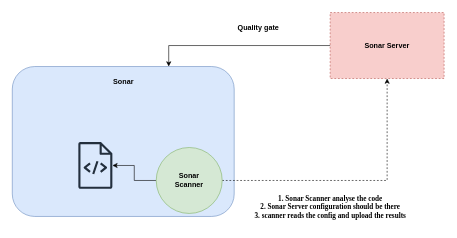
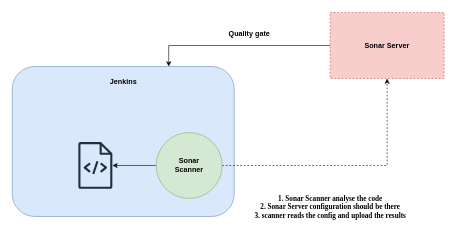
- <mxCell id="11" value="&lt;b&gt;Quality gate&lt;/b&gt;" style="text;html=1;align=center;verticalAlign=middle;resizable=0;points=[];autosize=1;strokeColor=none;fillColor=none;" vertex="1" parent="1"><mxGeometry x="385" y="30" width="90" height="30" as="geometry" /></mxCell>
+ <mxCell id="11" value="&lt;b&gt;Quality gate&lt;/b&gt;" style="text;html=1;align=center;verticalAlign=middle;resizable=0;points=[];autosize=1;strokeColor=none;fillColor=none;" vertex="1" parent="1"><mxGeometry x="370" y="40" width="90" height="30" as="geometry" /></mxCell>
- <mxCell id="3" value="&lt;b&gt;Sonar&lt;/b&gt;" style="text;html=1;align=center;verticalAlign=middle;resizable=0;points=[];autosize=1;strokeColor=none;fillColor=none;" vertex="1" parent="1"><mxGeometry x="170" y="120" width="70" height="30" as="geometry" /></mxCell>
+ <mxCell id="3" value="&lt;b&gt;Jenkins&lt;/b&gt;" style="text;html=1;align=center;verticalAlign=middle;resizable=0;points=[];autosize=1;strokeColor=none;fillColor=none;" vertex="1" parent="1"><mxGeometry x="170" y="120" width="70" height="30" as="geometry" /></mxCell>
- <mxCell id="6" value="&lt;b&gt;Sonar&lt;br&gt;Scanner&lt;/b&gt;" style="ellipse;whiteSpace=wrap;html=1;aspect=fixed;fillColor=#d5e8d4;strokeColor=#82b366;" vertex="1" parent="1"><mxGeometry x="260" y="245" width="110" height="110" as="geometry" /></mxCell>
+ <mxCell id="6" value="&lt;b&gt;Sonar&lt;br&gt;Scanner&lt;/b&gt;" style="ellipse;whiteSpace=wrap;html=1;aspect=fixed;fillColor=#d5e8d4;strokeColor=#82b366;" vertex="1" parent="1"><mxGeometry x="260" y="220" width="110" height="110" as="geometry" /></mxCell>
